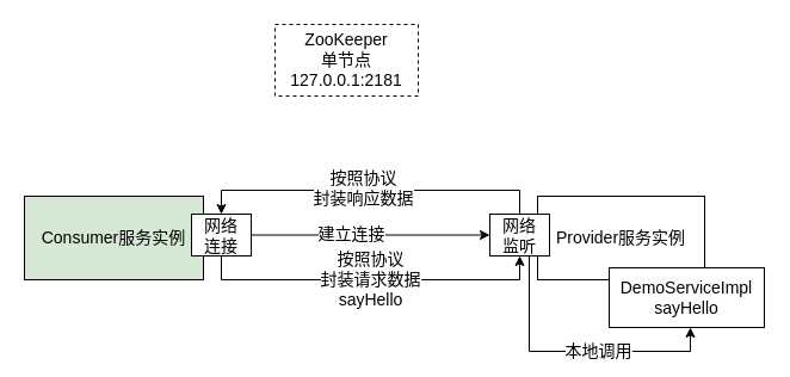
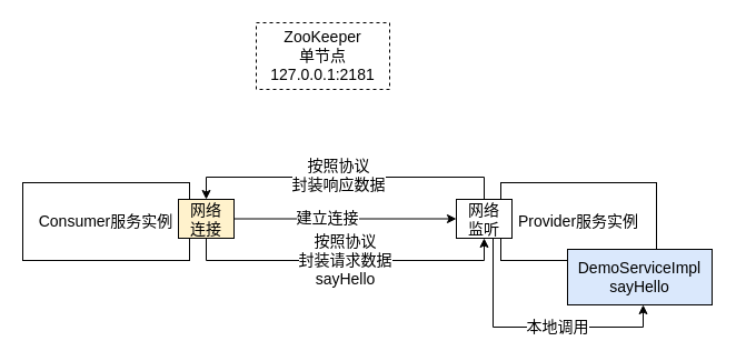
- <mxCell id="8" value="网络&lt;br&gt;连接" style="rounded=0;whiteSpace=wrap;html=1;fontSize=14;" vertex="1" parent="1"><mxGeometry x="160" y="179" width="50" height="35" as="geometry" /></mxCell>
+ <mxCell id="8" value="网络&lt;br&gt;连接" style="rounded=0;whiteSpace=wrap;html=1;fontSize=14;fillColor=#fff2cc;" vertex="1" parent="1"><mxGeometry x="160" y="179" width="50" height="35" as="geometry" /></mxCell>
- <mxCell id="4" value="&lt;font style=&quot;font-size: 14px;&quot;&gt;Consumer服务实例&lt;/font&gt;" style="rounded=0;whiteSpace=wrap;html=1;fillColor=#d5e8d4;" vertex="1" parent="1"><mxGeometry x="20" y="164" width="150" height="70" as="geometry" /></mxCell>
+ <mxCell id="4" value="&lt;font style=&quot;font-size: 14px;&quot;&gt;Consumer服务实例&lt;/font&gt;" style="rounded=0;whiteSpace=wrap;html=1;" vertex="1" parent="1"><mxGeometry x="20" y="164" width="150" height="70" as="geometry" /></mxCell>
- <mxCell id="14" value="DemoServiceImpl&lt;br&gt;sayHello" style="rounded=0;whiteSpace=wrap;html=1;fontSize=14;" vertex="1" parent="1"><mxGeometry x="510" y="224" width="130" height="50" as="geometry" /></mxCell>
+ <mxCell id="14" value="DemoServiceImpl&lt;br&gt;sayHello" style="rounded=0;whiteSpace=wrap;html=1;fontSize=14;fillColor=#dae8fc;" vertex="1" parent="1"><mxGeometry x="510" y="224" width="130" height="50" as="geometry" /></mxCell>
